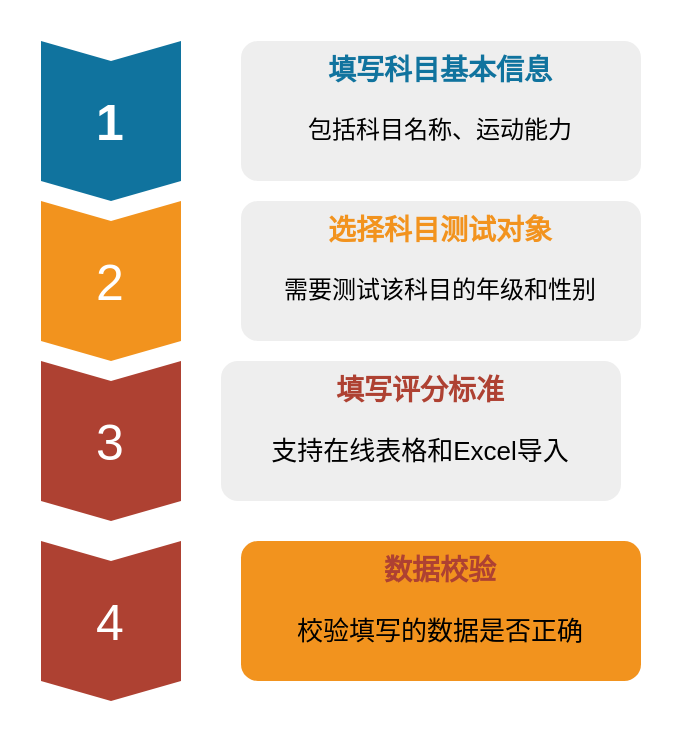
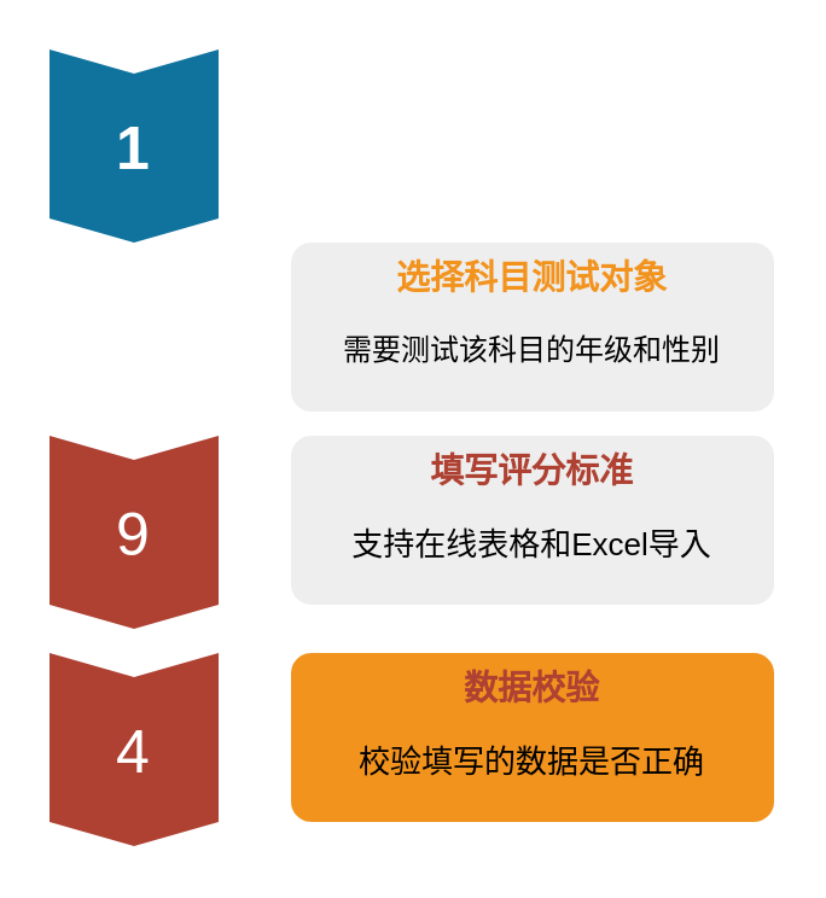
- <mxCell id="5" value="&lt;font&gt;&lt;font color=&quot;#10739e&quot; size=&quot;1&quot;&gt;&lt;b style=&quot;font-size: 14px&quot;&gt;填写科目基本信息&lt;/b&gt;&lt;/font&gt;&lt;br&gt;&lt;br&gt;包括科目名称、运动能力&lt;br&gt;&lt;/font&gt;" style="rounded=1;strokeColor=none;fillColor=#EEEEEE;align=center;arcSize=12;verticalAlign=top;whiteSpace=wrap;html=1;fontSize=12;" parent="1" vertex="1"><mxGeometry x="120" y="20" width="200" height="70" as="geometry" /></mxCell>
- <mxCell id="3" value="&lt;font style=&quot;font-size: 25px&quot; color=&quot;#ffffff&quot;&gt;2&lt;/font&gt;" style="shape=step;perimeter=stepPerimeter;whiteSpace=wrap;html=1;fixedSize=1;size=10;direction=south;fillColor=#F2931E;strokeColor=none;rounded=0;" parent="1" vertex="1"><mxGeometry x="20" y="100" width="70" height="80" as="geometry" /></mxCell>
- <mxCell id="7" value="&lt;font&gt;&lt;font color=&quot;#ae4132&quot;&gt;&lt;span style=&quot;font-size: 14px&quot;&gt;&lt;b&gt;填写评分标准&lt;/b&gt;&lt;/span&gt;&lt;/font&gt;&lt;br&gt;&lt;br&gt;&lt;span style=&quot;font-size: 13px&quot;&gt;支持在线表格和Excel导入&lt;/span&gt;&lt;br&gt;&lt;/font&gt;" style="rounded=1;strokeColor=none;fillColor=#EEEEEE;align=center;arcSize=12;verticalAlign=top;whiteSpace=wrap;html=1;fontSize=12;" parent="1" vertex="1"><mxGeometry x="110" y="180" width="200" height="70" as="geometry" /></mxCell>
+ <mxCell id="7" value="&lt;font&gt;&lt;font color=&quot;#ae4132&quot;&gt;&lt;span style=&quot;font-size: 14px&quot;&gt;&lt;b&gt;填写评分标准&lt;/b&gt;&lt;/span&gt;&lt;/font&gt;&lt;br&gt;&lt;br&gt;&lt;span style=&quot;font-size: 13px&quot;&gt;支持在线表格和Excel导入&lt;/span&gt;&lt;br&gt;&lt;/font&gt;" style="rounded=1;strokeColor=none;fillColor=#EEEEEE;align=center;arcSize=12;verticalAlign=top;whiteSpace=wrap;html=1;fontSize=12;" parent="1" vertex="1"><mxGeometry x="120" y="180" width="200" height="70" as="geometry" /></mxCell>
- <mxCell id="4" value="&lt;span style=&quot;font-size: 25px ; background-color: rgb(174 , 65 , 50)&quot;&gt;&lt;font color=&quot;#ffffff&quot;&gt;3&lt;/font&gt;&lt;/span&gt;" style="shape=step;perimeter=stepPerimeter;whiteSpace=wrap;html=1;fixedSize=1;size=10;direction=south;fillColor=#AE4132;strokeColor=none;rounded=0;" parent="1" vertex="1"><mxGeometry x="20" y="180" width="70" height="80" as="geometry" /></mxCell>
+ <mxCell id="4" value="&lt;span style=&quot;font-size: 25px ; background-color: rgb(174 , 65 , 50)&quot;&gt;&lt;font color=&quot;#ffffff&quot;&gt;9&lt;/font&gt;&lt;/span&gt;" style="shape=step;perimeter=stepPerimeter;whiteSpace=wrap;html=1;fixedSize=1;size=10;direction=south;fillColor=#AE4132;strokeColor=none;rounded=0;" parent="1" vertex="1"><mxGeometry x="20" y="180" width="70" height="80" as="geometry" /></mxCell>
